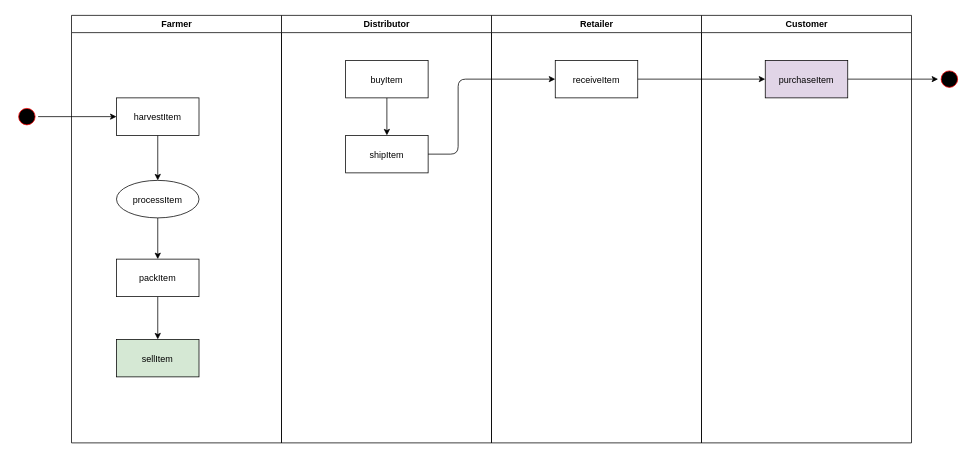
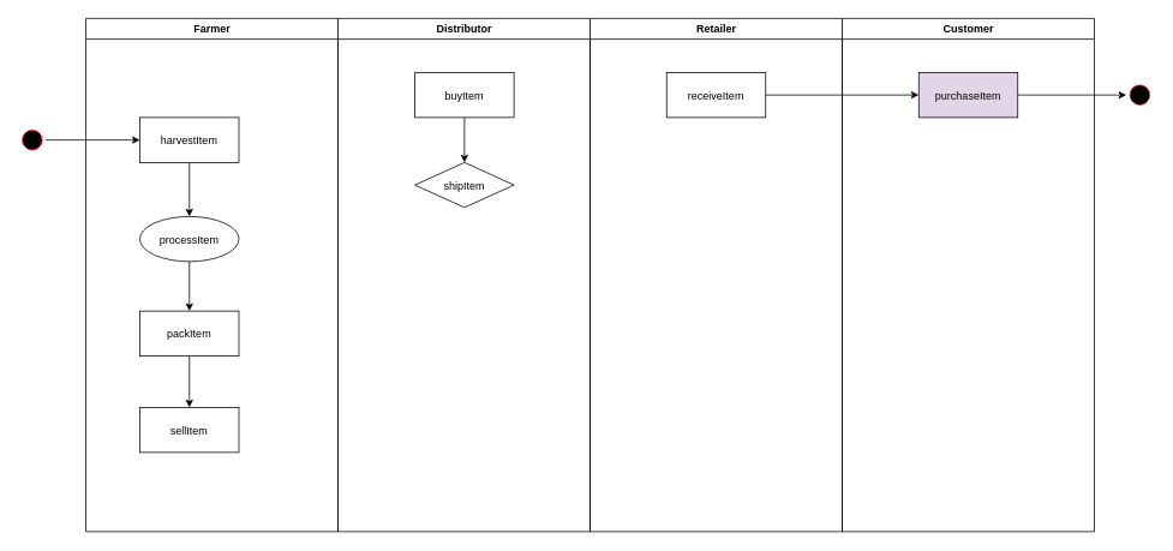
- <mxCell id="18" value="" style="endArrow=classic;html=1;exitX=1;exitY=0.5;exitDx=0;exitDy=0;entryX=0;entryY=0.5;entryDx=0;entryDy=0;" edge="1" parent="1" source="13" target="15"><mxGeometry width="50" height="50" relative="1" as="geometry"><mxPoint x="490" y="472" as="sourcePoint" /><mxPoint x="540" y="422" as="targetPoint" /><Array as="points"><mxPoint x="610" y="205" /><mxPoint x="610" y="105" /></Array></mxGeometry></mxCell>
- <mxCell id="13" value="shipItem" style="" vertex="1" parent="10"><mxGeometry x="85.5" y="160" width="110" height="50" as="geometry" /></mxCell>
+ <mxCell id="13" value="shipItem" style="rhombus;" vertex="1" parent="10"><mxGeometry x="85.5" y="160" width="110" height="50" as="geometry" /></mxCell>
- <mxCell id="9" value="sellItem" style="fillColor=#d5e8d4;" vertex="1" parent="2"><mxGeometry x="60" y="432" width="110" height="50" as="geometry" /></mxCell>
+ <mxCell id="9" value="sellItem" style="" vertex="1" parent="2"><mxGeometry x="60" y="432" width="110" height="50" as="geometry" /></mxCell>
